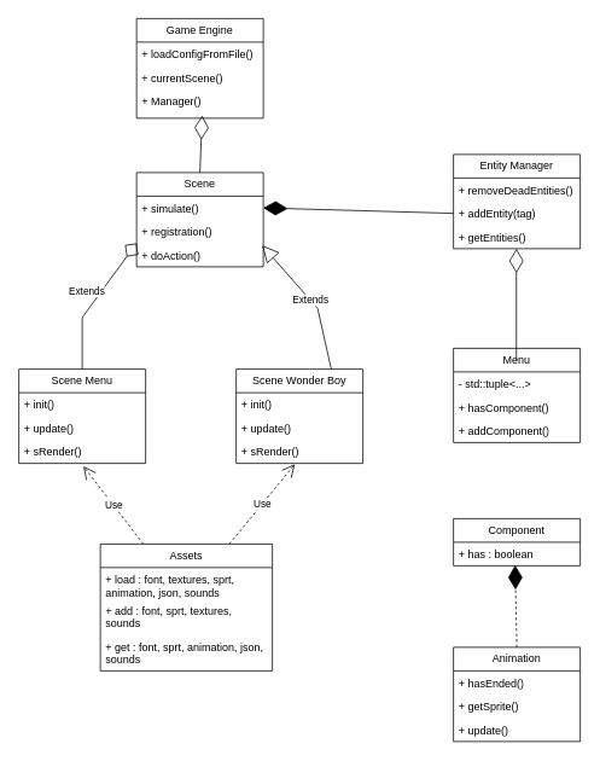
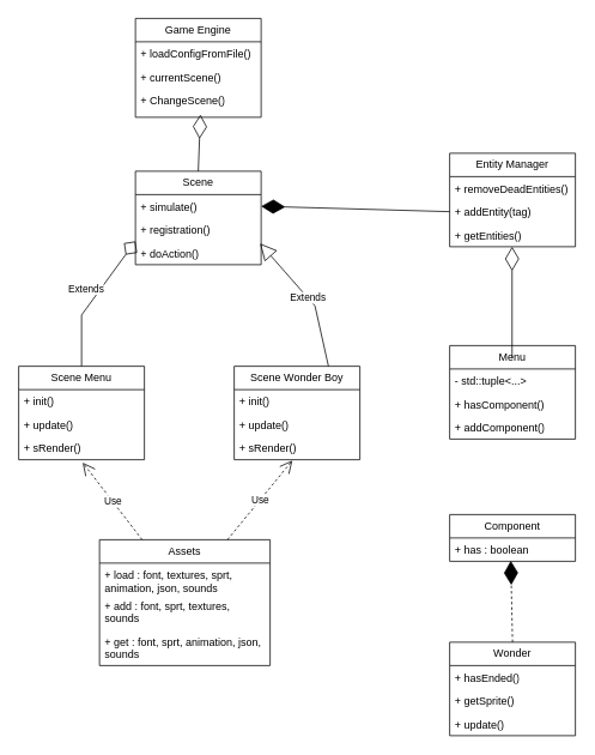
- <mxCell id="16" value="+ Manager()" style="text;strokeColor=none;fillColor=none;align=left;verticalAlign=top;spacingLeft=4;spacingRight=4;overflow=hidden;rotatable=0;points=[[0,0.5],[1,0.5]];portConstraint=eastwest;whiteSpace=wrap;html=1;" vertex="1" parent="13"><mxGeometry y="78" width="140" height="32" as="geometry" /></mxCell>
+ <mxCell id="16" value="+ ChangeScene()" style="text;strokeColor=none;fillColor=none;align=left;verticalAlign=top;spacingLeft=4;spacingRight=4;overflow=hidden;rotatable=0;points=[[0,0.5],[1,0.5]];portConstraint=eastwest;whiteSpace=wrap;html=1;" vertex="1" parent="13"><mxGeometry y="78" width="140" height="32" as="geometry" /></mxCell>
- <mxCell id="21" value="Animation" style="swimlane;fontStyle=0;childLayout=stackLayout;horizontal=1;startSize=26;fillColor=none;horizontalStack=0;resizeParent=1;resizeParentMax=0;resizeLast=0;collapsible=1;marginBottom=0;whiteSpace=wrap;html=1;" vertex="1" parent="1"><mxGeometry x="500" y="714" width="140" height="104" as="geometry" /></mxCell>
+ <mxCell id="21" value="Wonder" style="swimlane;fontStyle=0;childLayout=stackLayout;horizontal=1;startSize=26;fillColor=none;horizontalStack=0;resizeParent=1;resizeParentMax=0;resizeLast=0;collapsible=1;marginBottom=0;whiteSpace=wrap;html=1;" vertex="1" parent="1"><mxGeometry x="500" y="714" width="140" height="104" as="geometry" /></mxCell>
